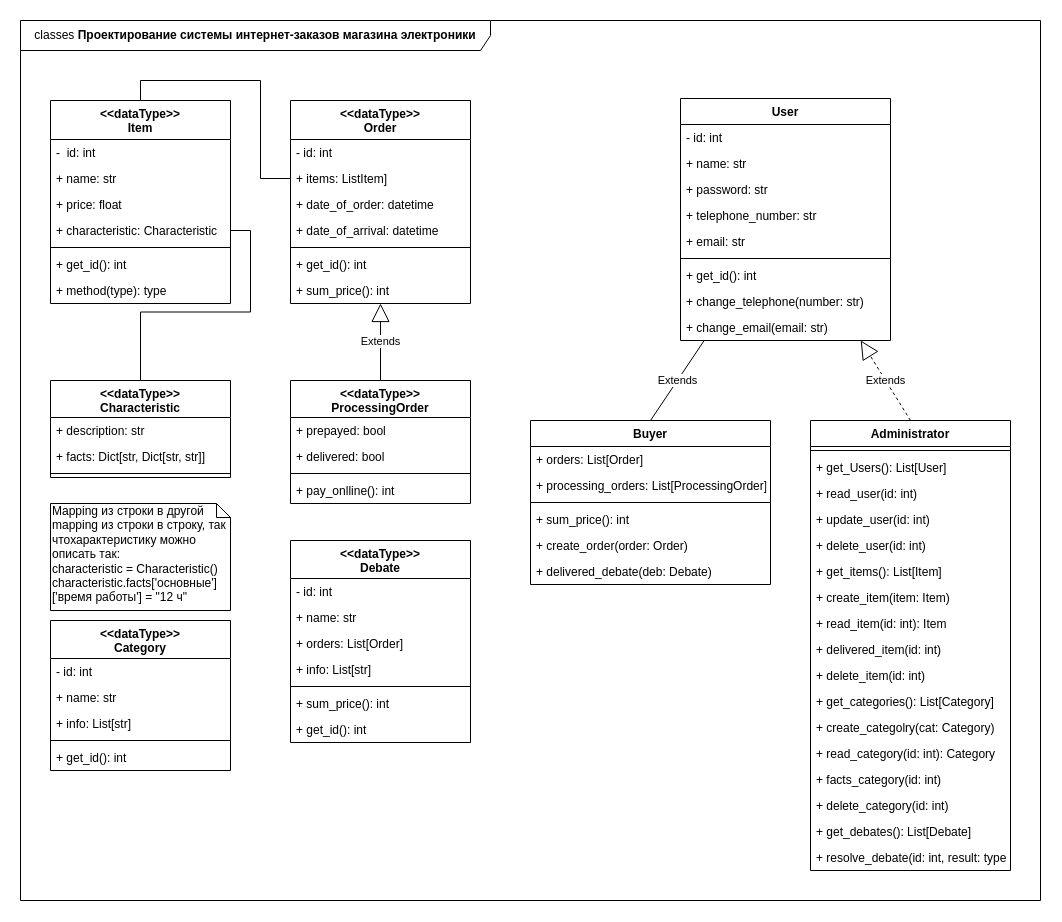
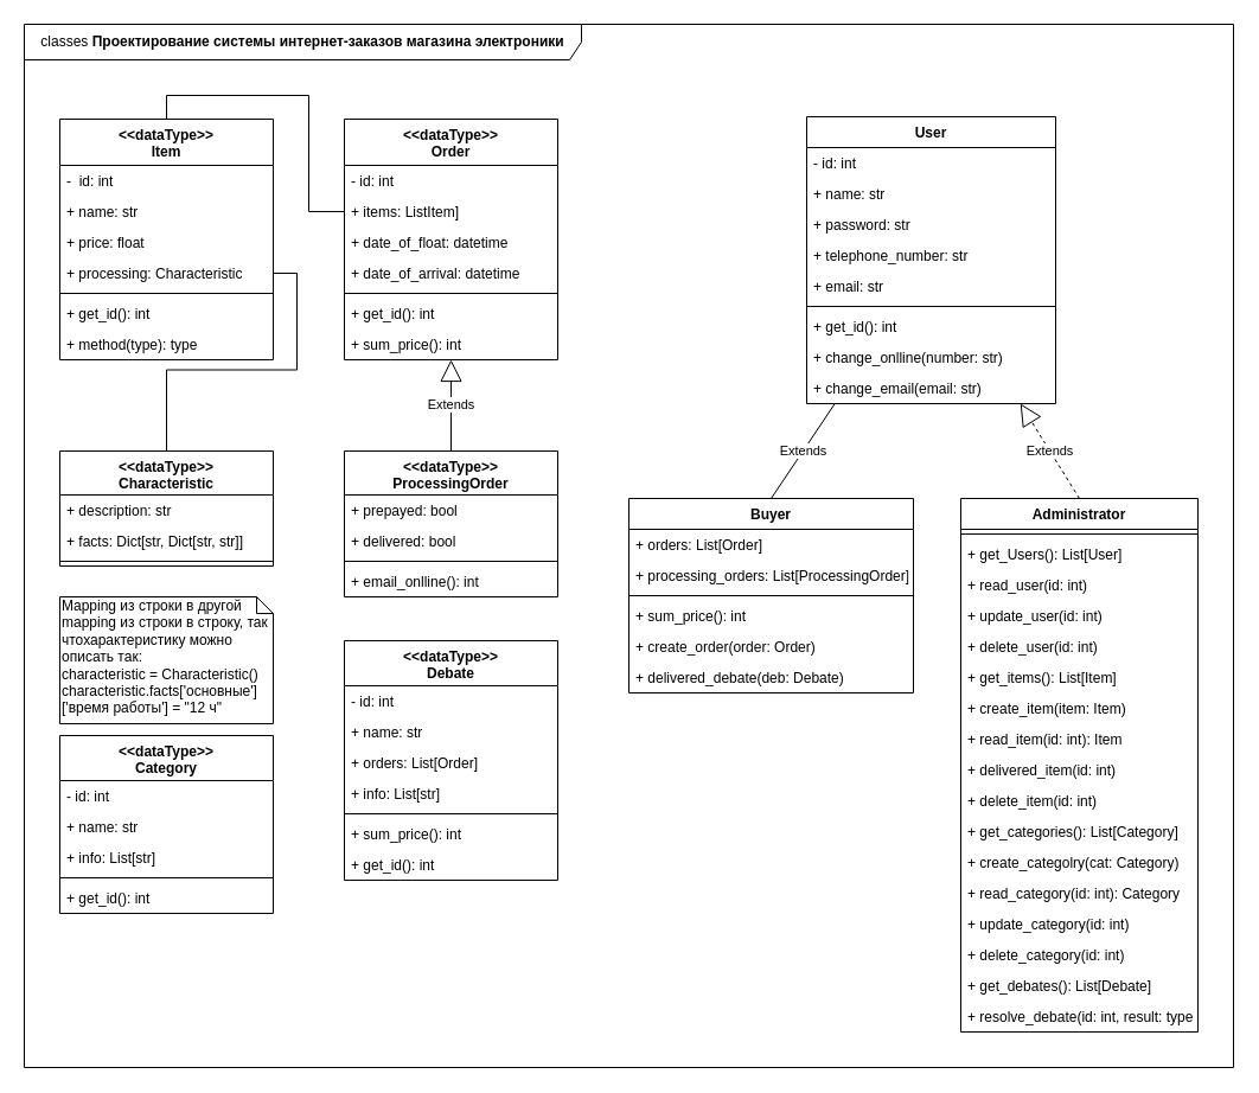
- <mxCell id="44" value="+ date_of_order: datetime" style="text;strokeColor=none;fillColor=none;align=left;verticalAlign=top;spacingLeft=4;spacingRight=4;overflow=hidden;rotatable=0;points=[[0,0.5],[1,0.5]];portConstraint=eastwest;" parent="41" vertex="1"><mxGeometry y="91" width="180" height="26" as="geometry" /></mxCell>
+ <mxCell id="44" value="+ date_of_float: datetime" style="text;strokeColor=none;fillColor=none;align=left;verticalAlign=top;spacingLeft=4;spacingRight=4;overflow=hidden;rotatable=0;points=[[0,0.5],[1,0.5]];portConstraint=eastwest;" parent="41" vertex="1"><mxGeometry y="91" width="180" height="26" as="geometry" /></mxCell>
- <mxCell id="7" value="+ characteristic: Characteristic" style="text;strokeColor=none;fillColor=none;align=left;verticalAlign=top;spacingLeft=4;spacingRight=4;overflow=hidden;rotatable=0;points=[[0,0.5],[1,0.5]];portConstraint=eastwest;" parent="3" vertex="1"><mxGeometry y="117" width="180" height="26" as="geometry" /></mxCell>
+ <mxCell id="7" value="+ processing: Characteristic" style="text;strokeColor=none;fillColor=none;align=left;verticalAlign=top;spacingLeft=4;spacingRight=4;overflow=hidden;rotatable=0;points=[[0,0.5],[1,0.5]];portConstraint=eastwest;" parent="3" vertex="1"><mxGeometry y="117" width="180" height="26" as="geometry" /></mxCell>
- <mxCell id="57" value="+ change_telephone(number: str)" style="text;strokeColor=none;fillColor=none;align=left;verticalAlign=top;spacingLeft=4;spacingRight=4;overflow=hidden;rotatable=0;points=[[0,0.5],[1,0.5]];portConstraint=eastwest;" parent="49" vertex="1"><mxGeometry y="190" width="210" height="26" as="geometry" /></mxCell>
+ <mxCell id="57" value="+ change_onlline(number: str)" style="text;strokeColor=none;fillColor=none;align=left;verticalAlign=top;spacingLeft=4;spacingRight=4;overflow=hidden;rotatable=0;points=[[0,0.5],[1,0.5]];portConstraint=eastwest;" parent="49" vertex="1"><mxGeometry y="190" width="210" height="26" as="geometry" /></mxCell>
- <mxCell id="15" value="+ pay_onlline(): int" style="text;strokeColor=none;fillColor=none;align=left;verticalAlign=top;spacingLeft=4;spacingRight=4;overflow=hidden;rotatable=0;points=[[0,0.5],[1,0.5]];portConstraint=eastwest;" parent="11" vertex="1"><mxGeometry y="97" width="180" height="26" as="geometry" /></mxCell>
+ <mxCell id="15" value="+ email_onlline(): int" style="text;strokeColor=none;fillColor=none;align=left;verticalAlign=top;spacingLeft=4;spacingRight=4;overflow=hidden;rotatable=0;points=[[0,0.5],[1,0.5]];portConstraint=eastwest;" parent="11" vertex="1"><mxGeometry y="97" width="180" height="26" as="geometry" /></mxCell>
- <mxCell id="37" value="+ facts_category(id: int)" style="text;strokeColor=none;fillColor=none;align=left;verticalAlign=top;spacingLeft=4;spacingRight=4;overflow=hidden;rotatable=0;points=[[0,0.5],[1,0.5]];portConstraint=eastwest;" parent="23" vertex="1"><mxGeometry y="346" width="200" height="26" as="geometry" /></mxCell>
+ <mxCell id="37" value="+ update_category(id: int)" style="text;strokeColor=none;fillColor=none;align=left;verticalAlign=top;spacingLeft=4;spacingRight=4;overflow=hidden;rotatable=0;points=[[0,0.5],[1,0.5]];portConstraint=eastwest;" parent="23" vertex="1"><mxGeometry y="346" width="200" height="26" as="geometry" /></mxCell>
